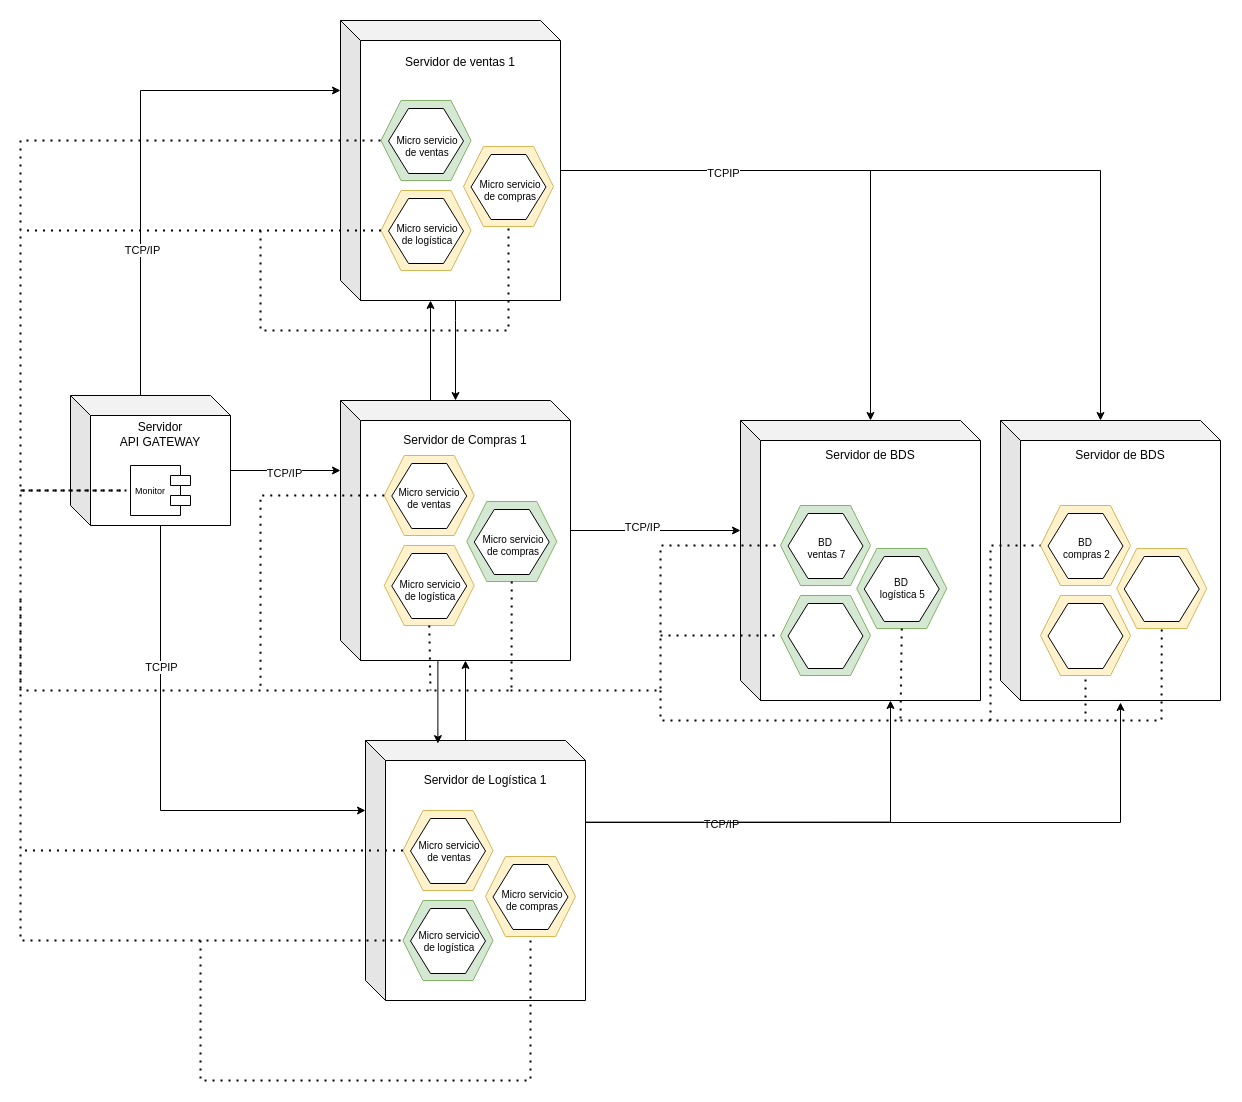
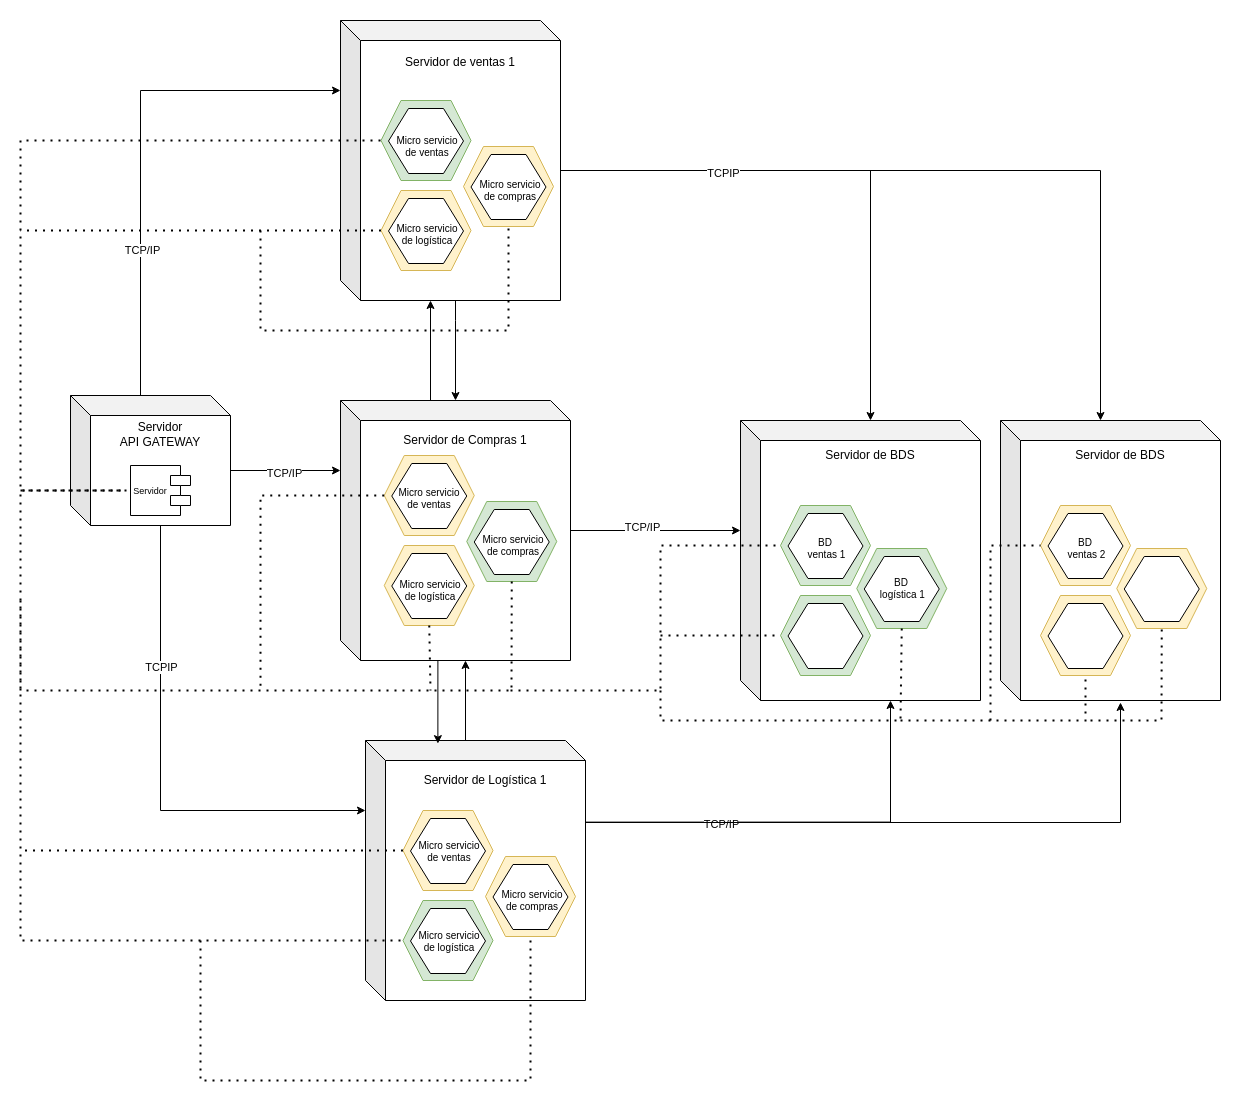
- <mxCell id="4" value="&lt;font style=&quot;font-size: 9px;&quot;&gt;Monitor&lt;/font&gt;" style="text;html=1;align=center;verticalAlign=middle;whiteSpace=wrap;rounded=0;" vertex="1" parent="1"><mxGeometry x="120" y="475" width="60" height="30" as="geometry" /></mxCell>
+ <mxCell id="4" value="&lt;font style=&quot;font-size: 9px;&quot;&gt;Servidor&lt;/font&gt;" style="text;html=1;align=center;verticalAlign=middle;whiteSpace=wrap;rounded=0;" vertex="1" parent="1"><mxGeometry x="120" y="475" width="60" height="30" as="geometry" /></mxCell>
- <mxCell id="63" value="BD&lt;div&gt;&amp;nbsp;ventas 7&lt;/div&gt;" style="text;html=1;align=center;verticalAlign=middle;whiteSpace=wrap;rounded=0;fontSize=10;" vertex="1" parent="1"><mxGeometry x="791.75" y="533" width="66.25" height="30" as="geometry" /></mxCell>
+ <mxCell id="63" value="BD&lt;div&gt;&amp;nbsp;ventas 1&lt;/div&gt;" style="text;html=1;align=center;verticalAlign=middle;whiteSpace=wrap;rounded=0;fontSize=10;" vertex="1" parent="1"><mxGeometry x="791.75" y="533" width="66.25" height="30" as="geometry" /></mxCell>
- <mxCell id="73" value="BD&lt;div&gt;&amp;nbsp;compras 2&lt;/div&gt;" style="text;html=1;align=center;verticalAlign=middle;whiteSpace=wrap;rounded=0;fontSize=10;" vertex="1" parent="1"><mxGeometry x="1051.75" y="533" width="66.25" height="30" as="geometry" /></mxCell>
+ <mxCell id="73" value="BD&lt;div&gt;&amp;nbsp;ventas 2&lt;/div&gt;" style="text;html=1;align=center;verticalAlign=middle;whiteSpace=wrap;rounded=0;fontSize=10;" vertex="1" parent="1"><mxGeometry x="1051.75" y="533" width="66.25" height="30" as="geometry" /></mxCell>
- <mxCell id="67" value="BD&lt;div&gt;&amp;nbsp;logística 5&lt;/div&gt;" style="text;html=1;align=center;verticalAlign=middle;whiteSpace=wrap;rounded=0;fontSize=10;" vertex="1" parent="1"><mxGeometry x="868.13" y="573" width="66.25" height="30" as="geometry" /></mxCell>
+ <mxCell id="67" value="BD&lt;div&gt;&amp;nbsp;logística 1&lt;/div&gt;" style="text;html=1;align=center;verticalAlign=middle;whiteSpace=wrap;rounded=0;fontSize=10;" vertex="1" parent="1"><mxGeometry x="868.13" y="573" width="66.25" height="30" as="geometry" /></mxCell>
